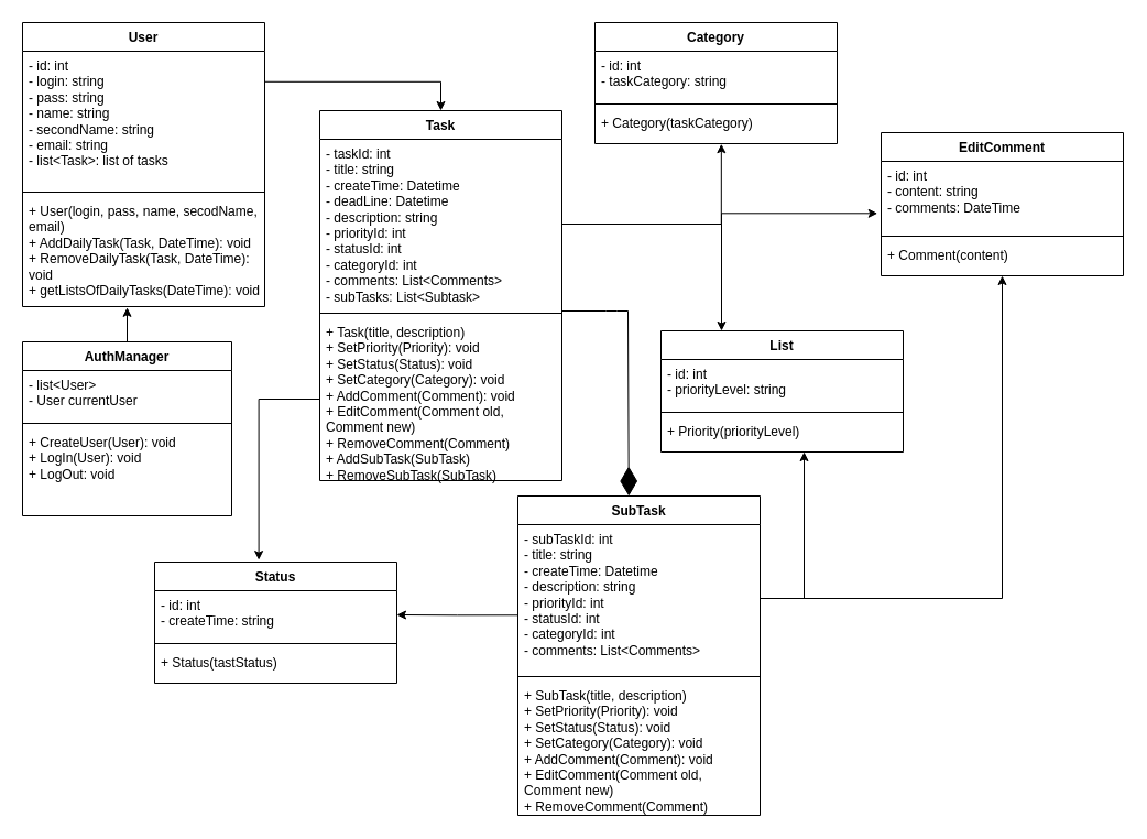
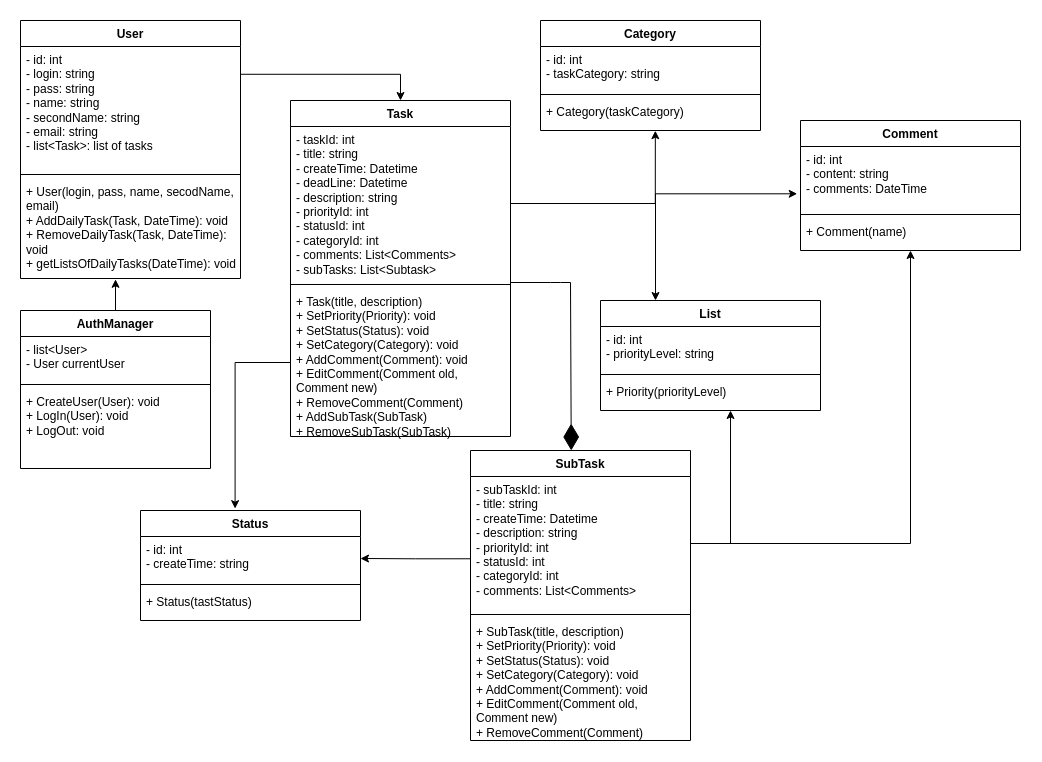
- <mxCell id="28" value="EditComment" style="swimlane;fontStyle=1;align=center;verticalAlign=top;childLayout=stackLayout;horizontal=1;startSize=26;horizontalStack=0;resizeParent=1;resizeParentMax=0;resizeLast=0;collapsible=1;marginBottom=0;whiteSpace=wrap;html=1;" parent="1" vertex="1"><mxGeometry x="800" y="120" width="220" height="130" as="geometry"><mxRectangle x="1111" y="680" width="70" height="30" as="alternateBounds" /></mxGeometry></mxCell>
+ <mxCell id="28" value="Comment" style="swimlane;fontStyle=1;align=center;verticalAlign=top;childLayout=stackLayout;horizontal=1;startSize=26;horizontalStack=0;resizeParent=1;resizeParentMax=0;resizeLast=0;collapsible=1;marginBottom=0;whiteSpace=wrap;html=1;" parent="1" vertex="1"><mxGeometry x="800" y="120" width="220" height="130" as="geometry"><mxRectangle x="1111" y="680" width="70" height="30" as="alternateBounds" /></mxGeometry></mxCell>
- <mxCell id="31" value="+ Comment(content)" style="text;strokeColor=none;fillColor=none;align=left;verticalAlign=top;spacingLeft=4;spacingRight=4;overflow=hidden;rotatable=0;points=[[0,0.5],[1,0.5]];portConstraint=eastwest;whiteSpace=wrap;html=1;" parent="28" vertex="1"><mxGeometry y="98" width="220" height="32" as="geometry" /></mxCell>
+ <mxCell id="31" value="+ Comment(name)" style="text;strokeColor=none;fillColor=none;align=left;verticalAlign=top;spacingLeft=4;spacingRight=4;overflow=hidden;rotatable=0;points=[[0,0.5],[1,0.5]];portConstraint=eastwest;whiteSpace=wrap;html=1;" parent="28" vertex="1"><mxGeometry y="98" width="220" height="32" as="geometry" /></mxCell>
